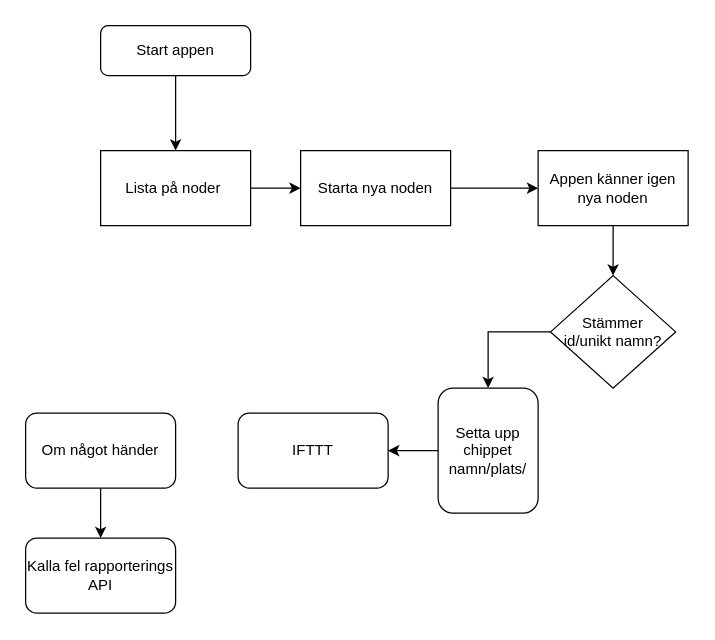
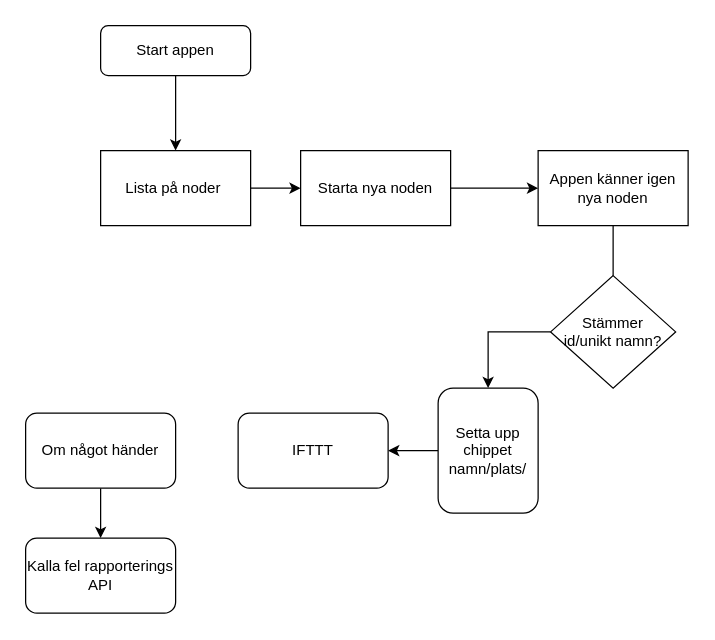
- <mxCell id="8" style="edgeStyle=orthogonalEdgeStyle;rounded=0;orthogonalLoop=1;jettySize=auto;html=1;entryX=0.5;entryY=0;entryDx=0;entryDy=0;" edge="1" parent="1" source="9" target="11"><mxGeometry relative="1" as="geometry" /></mxCell>
+ <mxCell id="8" style="edgeStyle=orthogonalEdgeStyle;rounded=0;orthogonalLoop=1;jettySize=auto;html=1;entryX=0.5;entryY=0;entryDx=0;entryDy=0;endArrow=none;" edge="1" parent="1" source="9" target="11"><mxGeometry relative="1" as="geometry" /></mxCell>
